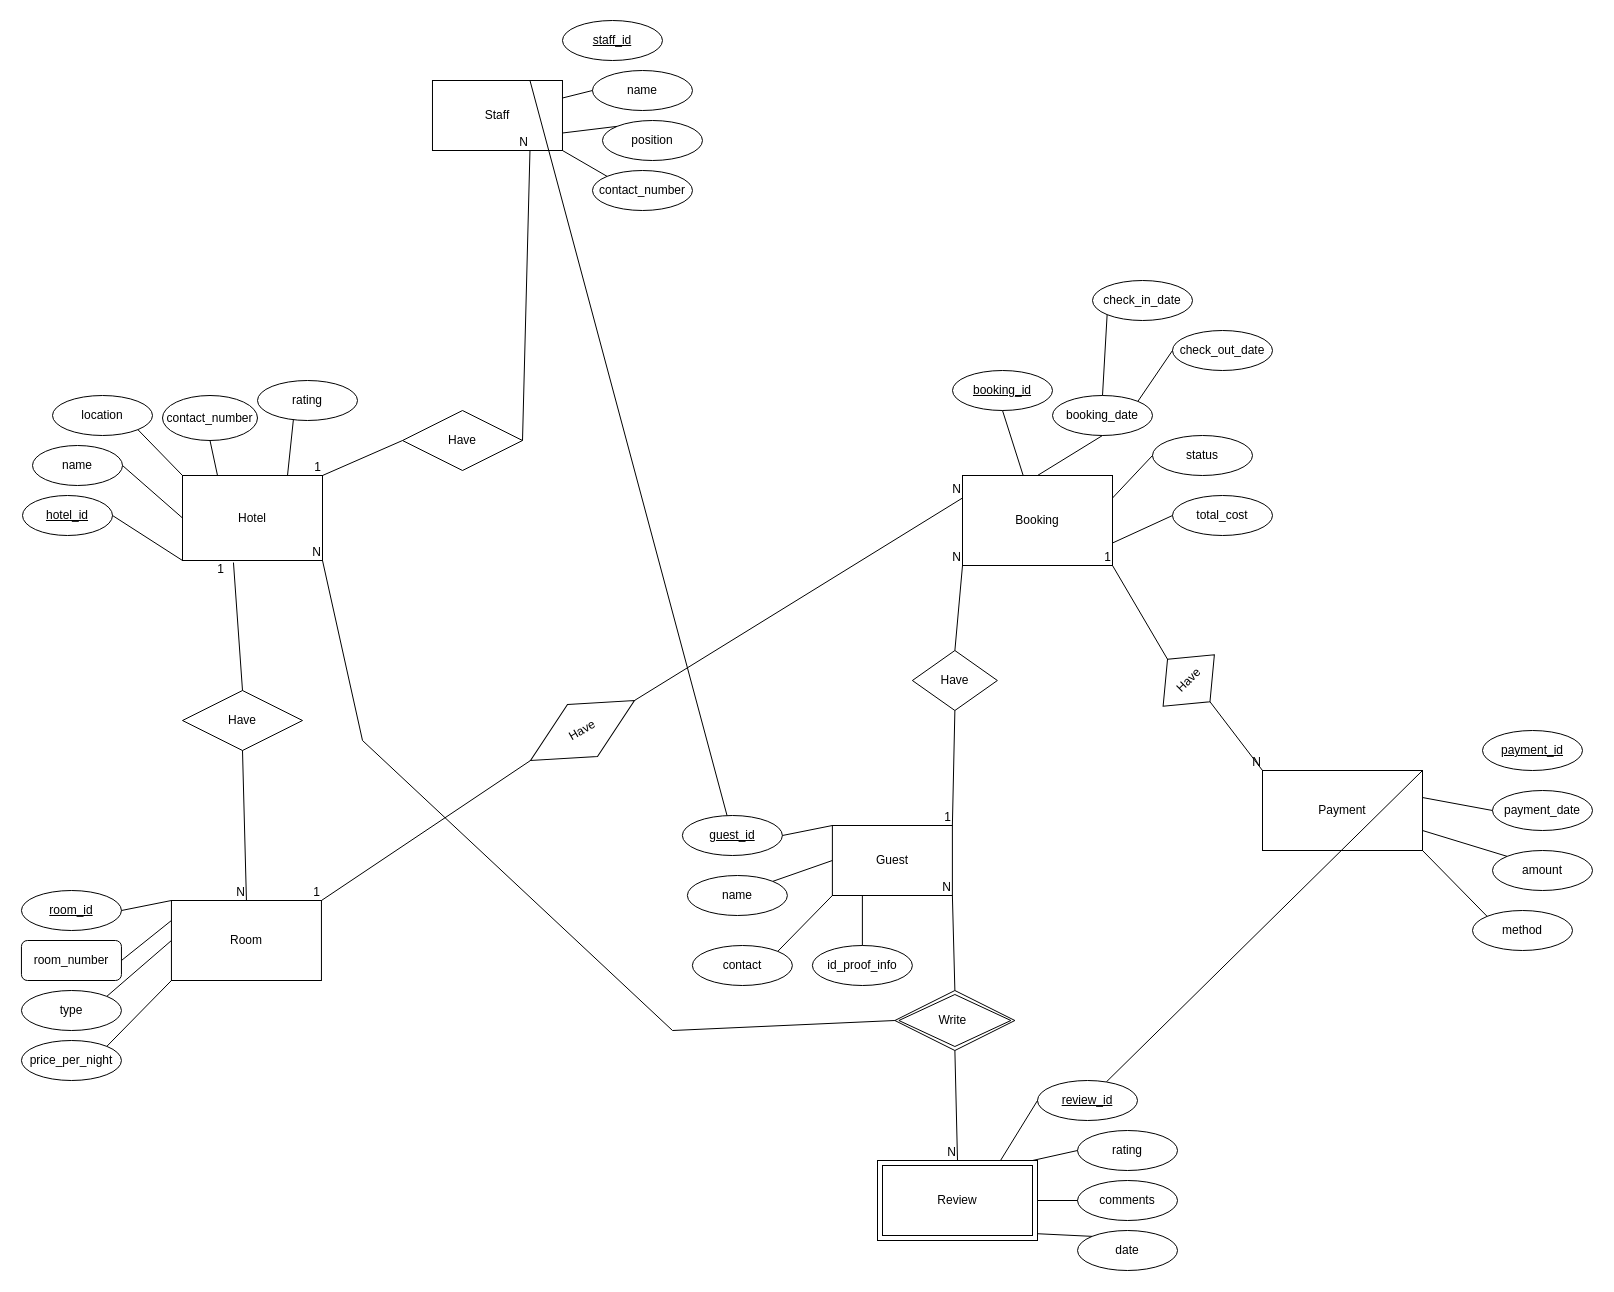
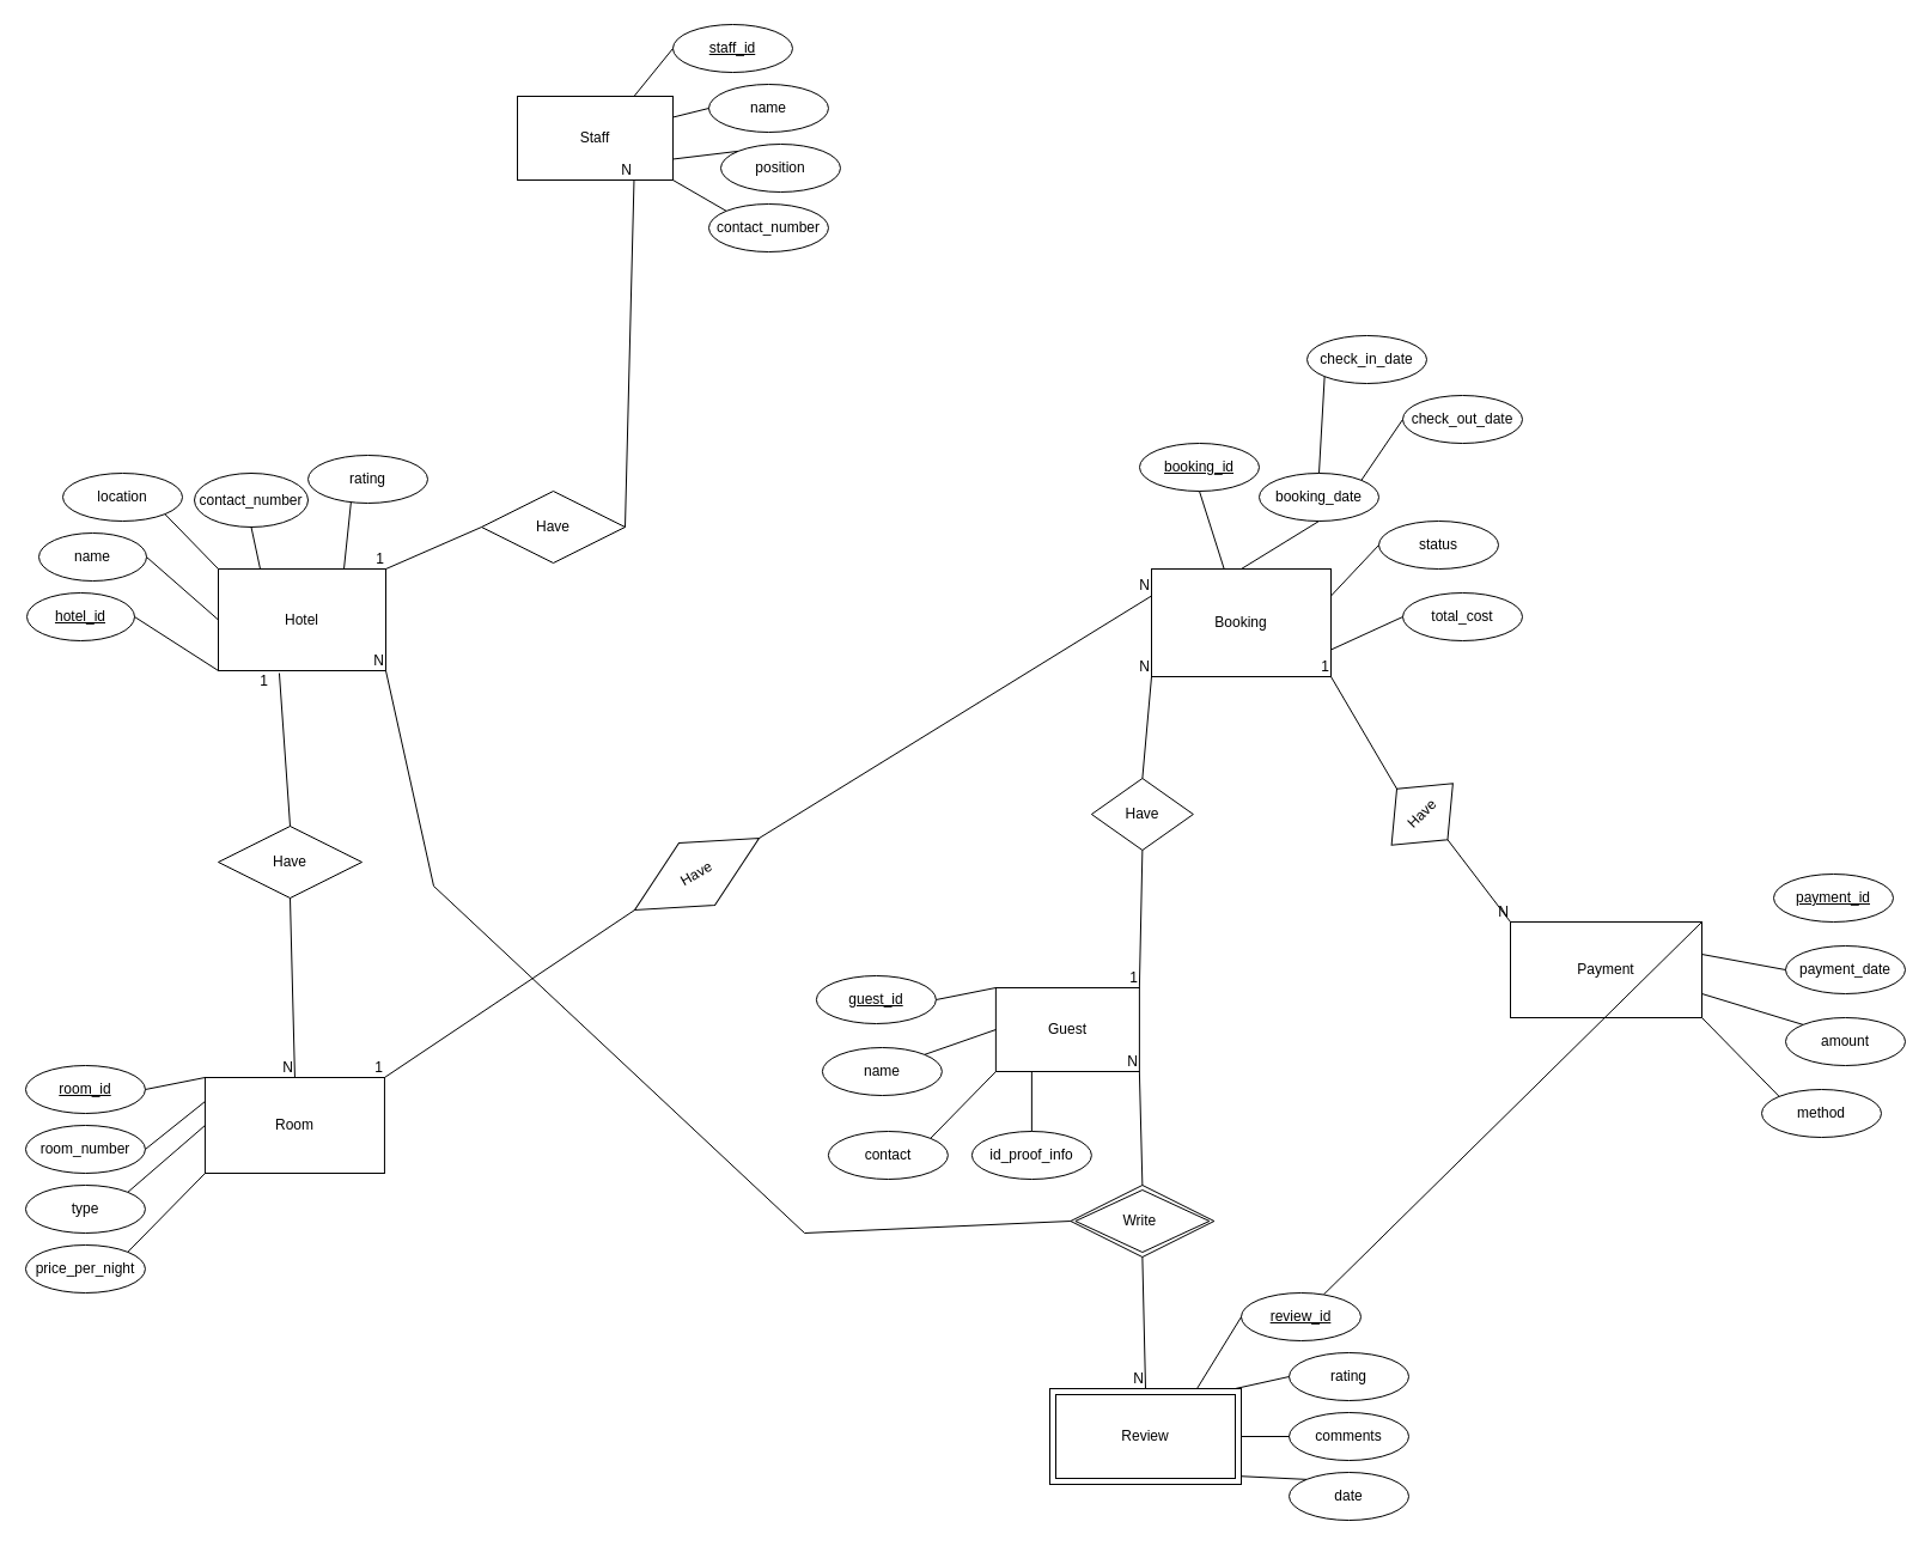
- <mxCell id="58" value="" style="endArrow=none;html=1;rounded=0;exitX=0.75;exitY=0;exitDx=0;exitDy=0;" edge="1" parent="1" source="7" target="26"><mxGeometry relative="1" as="geometry"><mxPoint x="331.98" y="-10" as="sourcePoint" /><mxPoint x="491.98" y="-10" as="targetPoint" /></mxGeometry></mxCell>
+ <mxCell id="58" value="" style="endArrow=none;html=1;rounded=0;entryX=0;entryY=0.5;entryDx=0;entryDy=0;exitX=0.75;exitY=0;exitDx=0;exitDy=0;" edge="1" parent="1" source="7" target="54"><mxGeometry relative="1" as="geometry"><mxPoint x="331.98" y="-10" as="sourcePoint" /><mxPoint x="491.98" y="-10" as="targetPoint" /></mxGeometry></mxCell>
- <mxCell id="19" value="room_number" style="whiteSpace=wrap;html=1;align=center;rounded=1;" vertex="1" parent="1"><mxGeometry x="20.94" y="940" width="100" height="40" as="geometry" /></mxCell>
+ <mxCell id="19" value="room_number" style="ellipse;whiteSpace=wrap;html=1;align=center;" vertex="1" parent="1"><mxGeometry x="20.94" y="940" width="100" height="40" as="geometry" /></mxCell>
